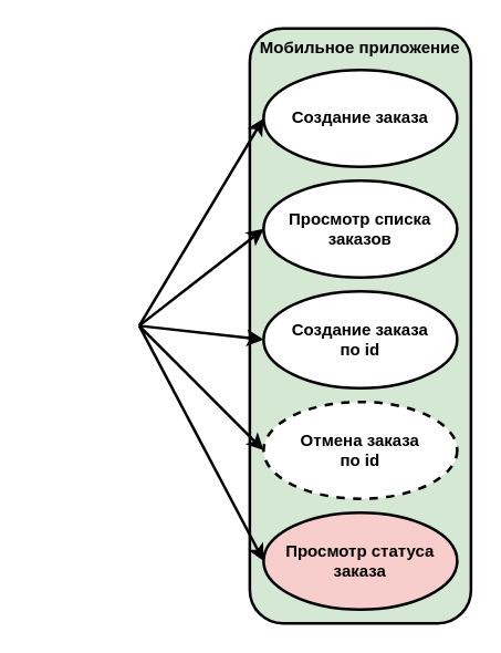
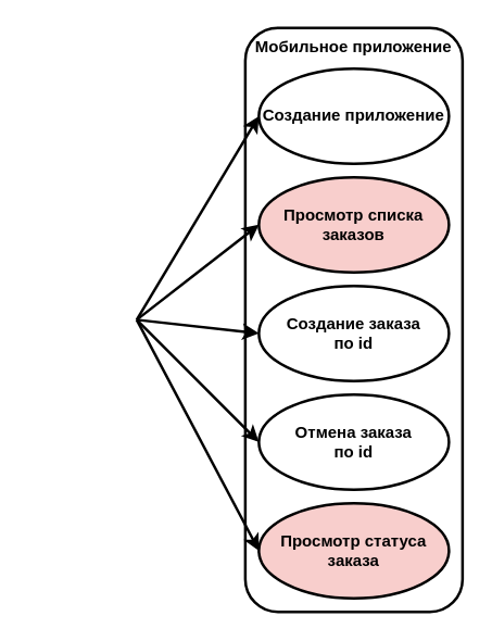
- <mxCell id="3" value="Мобильное приложение" style="html=1;whiteSpace=wrap;rounded=1;strokeWidth=2;fontStyle=1;verticalAlign=top;fillColor=#d5e8d4;" parent="1" vertex="1"><mxGeometry x="180" y="20" width="160" height="430" as="geometry" /></mxCell>
+ <mxCell id="3" value="Мобильное приложение" style="html=1;whiteSpace=wrap;rounded=1;strokeWidth=2;fontStyle=1;verticalAlign=top;" parent="1" vertex="1"><mxGeometry x="180" y="20" width="160" height="430" as="geometry" /></mxCell>
- <mxCell id="4" value="Создание заказа" style="ellipse;whiteSpace=wrap;html=1;fontStyle=1;strokeWidth=2;" parent="1" vertex="1"><mxGeometry x="190" y="50" width="140" height="70" as="geometry" /></mxCell>
+ <mxCell id="4" value="Создание приложение" style="ellipse;whiteSpace=wrap;html=1;fontStyle=1;strokeWidth=2;" parent="1" vertex="1"><mxGeometry x="190" y="50" width="140" height="70" as="geometry" /></mxCell>
- <mxCell id="5" value="Просмотр списка заказов" style="ellipse;whiteSpace=wrap;html=1;fontStyle=1;strokeWidth=2;" parent="1" vertex="1"><mxGeometry x="190" y="130" width="140" height="70" as="geometry" /></mxCell>
+ <mxCell id="5" value="Просмотр списка заказов" style="ellipse;whiteSpace=wrap;html=1;fontStyle=1;strokeWidth=2;fillColor=#f8cecc;" parent="1" vertex="1"><mxGeometry x="190" y="130" width="140" height="70" as="geometry" /></mxCell>
- <mxCell id="7" value="Отмена заказа&lt;br&gt;по id" style="ellipse;whiteSpace=wrap;html=1;fontStyle=1;strokeWidth=2;dashed=1;" parent="1" vertex="1"><mxGeometry x="190" y="290" width="140" height="70" as="geometry" /></mxCell>
+ <mxCell id="7" value="Отмена заказа&lt;br&gt;по id" style="ellipse;whiteSpace=wrap;html=1;fontStyle=1;strokeWidth=2;" parent="1" vertex="1"><mxGeometry x="190" y="290" width="140" height="70" as="geometry" /></mxCell>
